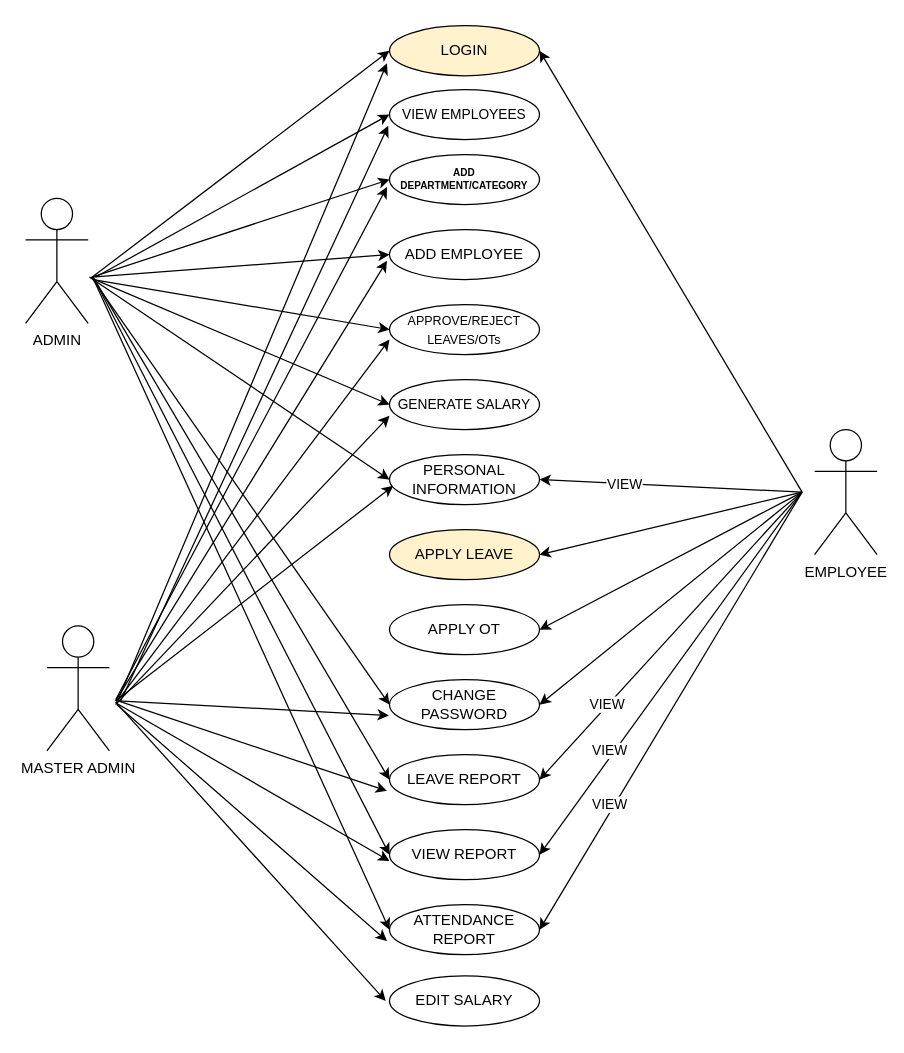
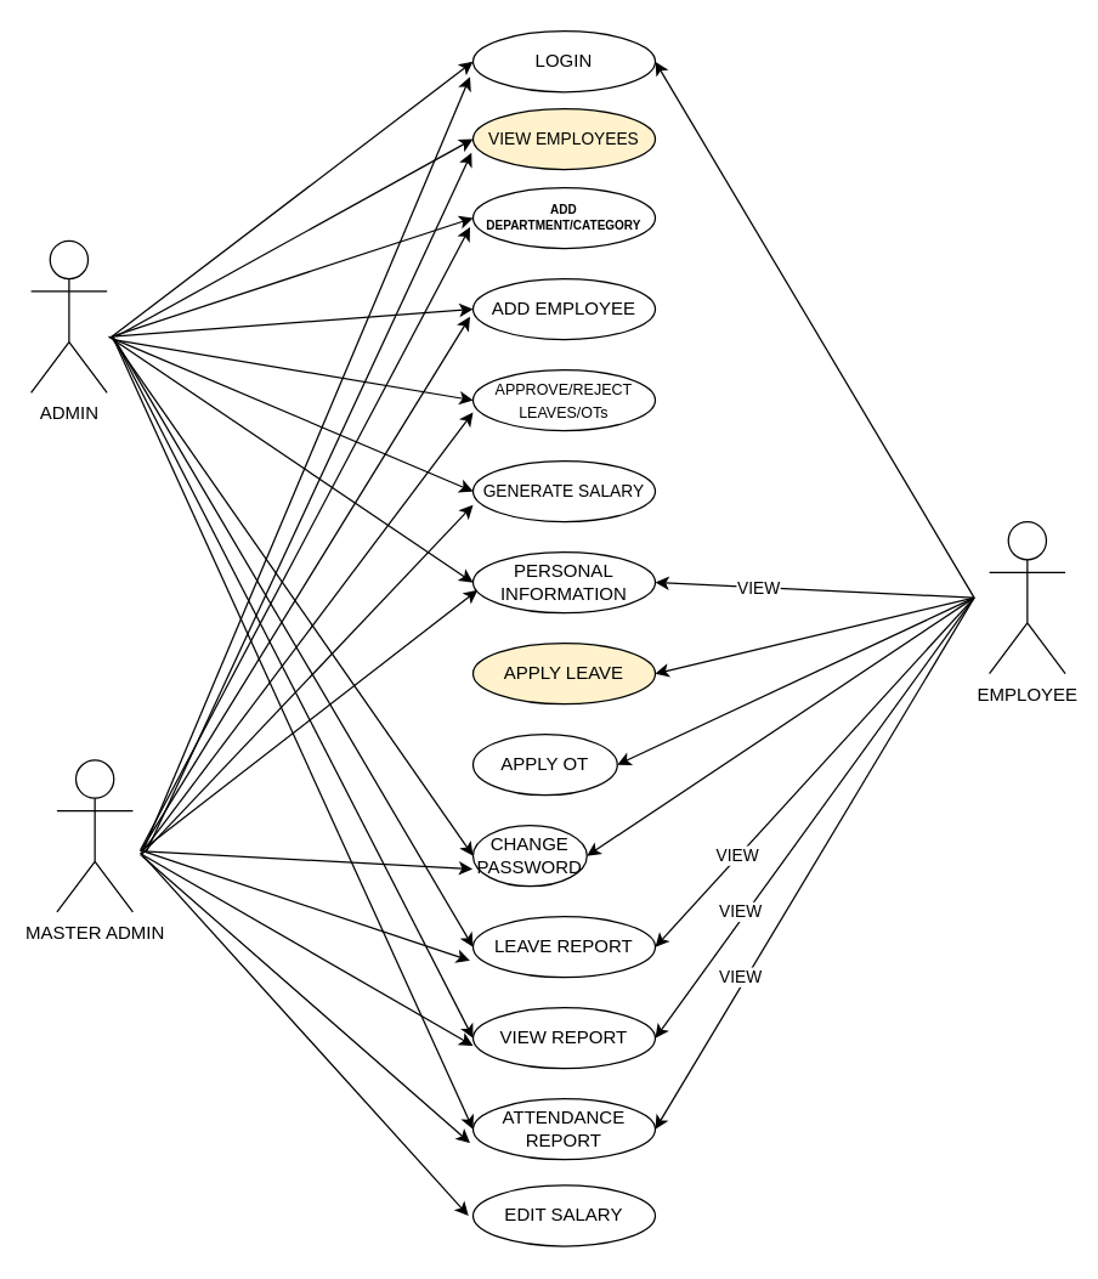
- <mxCell id="2" value="LOGIN" style="ellipse;whiteSpace=wrap;html=1;fillColor=#fff2cc;" parent="1" vertex="1"><mxGeometry x="311" y="20" width="120" height="40" as="geometry" /></mxCell>
+ <mxCell id="2" value="LOGIN" style="ellipse;whiteSpace=wrap;html=1;" parent="1" vertex="1"><mxGeometry x="311" y="20" width="120" height="40" as="geometry" /></mxCell>
- <mxCell id="48" value="&lt;font style=&quot;font-size: 11px;&quot;&gt;VIEW EMPLOYEES&lt;/font&gt;" style="ellipse;whiteSpace=wrap;html=1;" vertex="1" parent="1"><mxGeometry x="311" y="71" width="120" height="40" as="geometry" /></mxCell>
+ <mxCell id="48" value="&lt;font style=&quot;font-size: 11px;&quot;&gt;VIEW EMPLOYEES&lt;/font&gt;" style="ellipse;whiteSpace=wrap;html=1;fillColor=#fff2cc;" vertex="1" parent="1"><mxGeometry x="311" y="71" width="120" height="40" as="geometry" /></mxCell>
- <mxCell id="9" value="APPLY OT" style="ellipse;whiteSpace=wrap;html=1;" parent="1" vertex="1"><mxGeometry x="311" y="483" width="120" height="40" as="geometry" /></mxCell>
+ <mxCell id="9" value="APPLY OT" style="ellipse;whiteSpace=wrap;html=1;" parent="1" vertex="1"><mxGeometry x="311" y="483" width="95" height="40" as="geometry" /></mxCell>
- <mxCell id="10" value="CHANGE PASSWORD" style="ellipse;whiteSpace=wrap;html=1;" parent="1" vertex="1"><mxGeometry x="311" y="543" width="120" height="40" as="geometry" /></mxCell>
+ <mxCell id="10" value="CHANGE PASSWORD" style="ellipse;whiteSpace=wrap;html=1;" parent="1" vertex="1"><mxGeometry x="311" y="543" width="75" height="40" as="geometry" /></mxCell>
